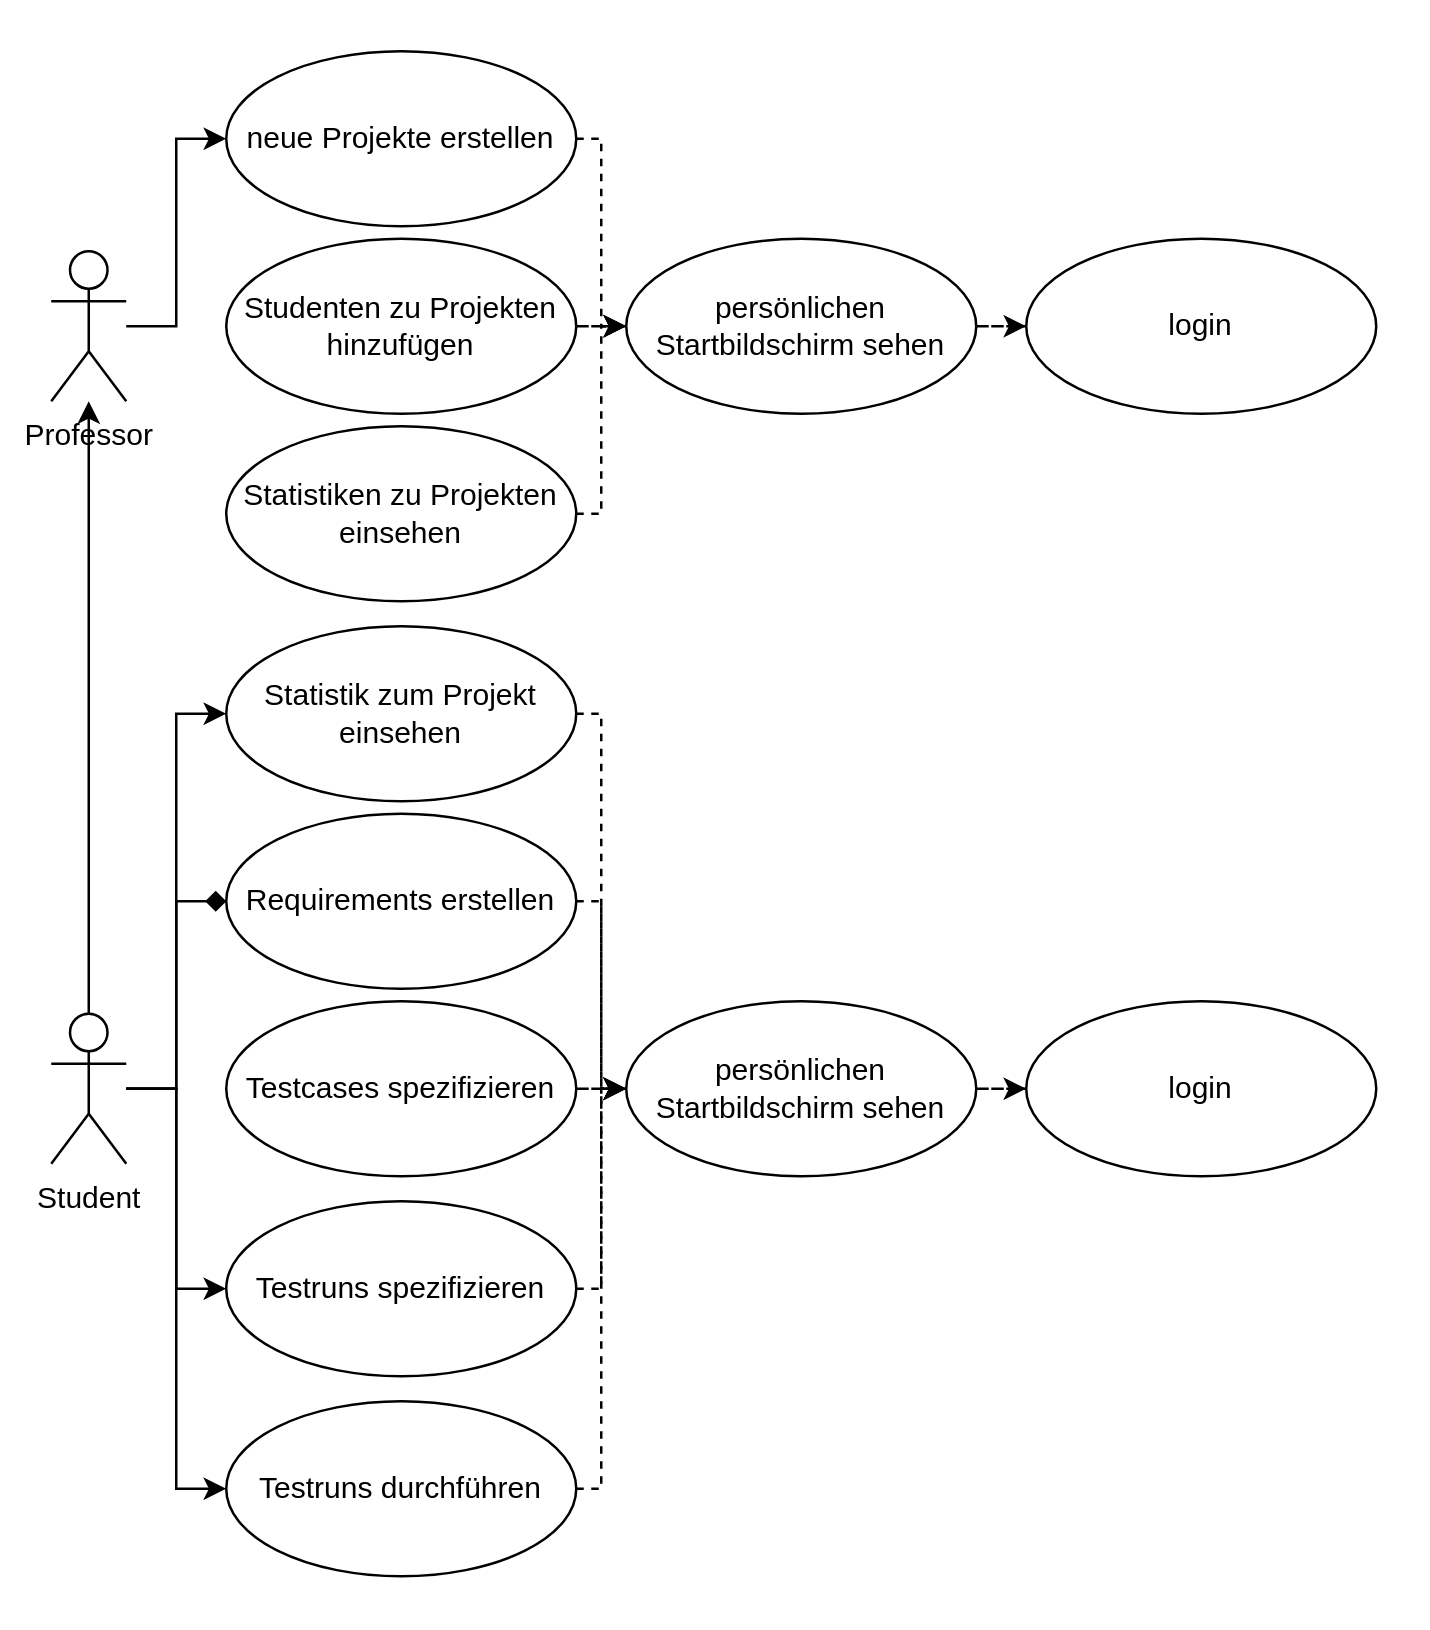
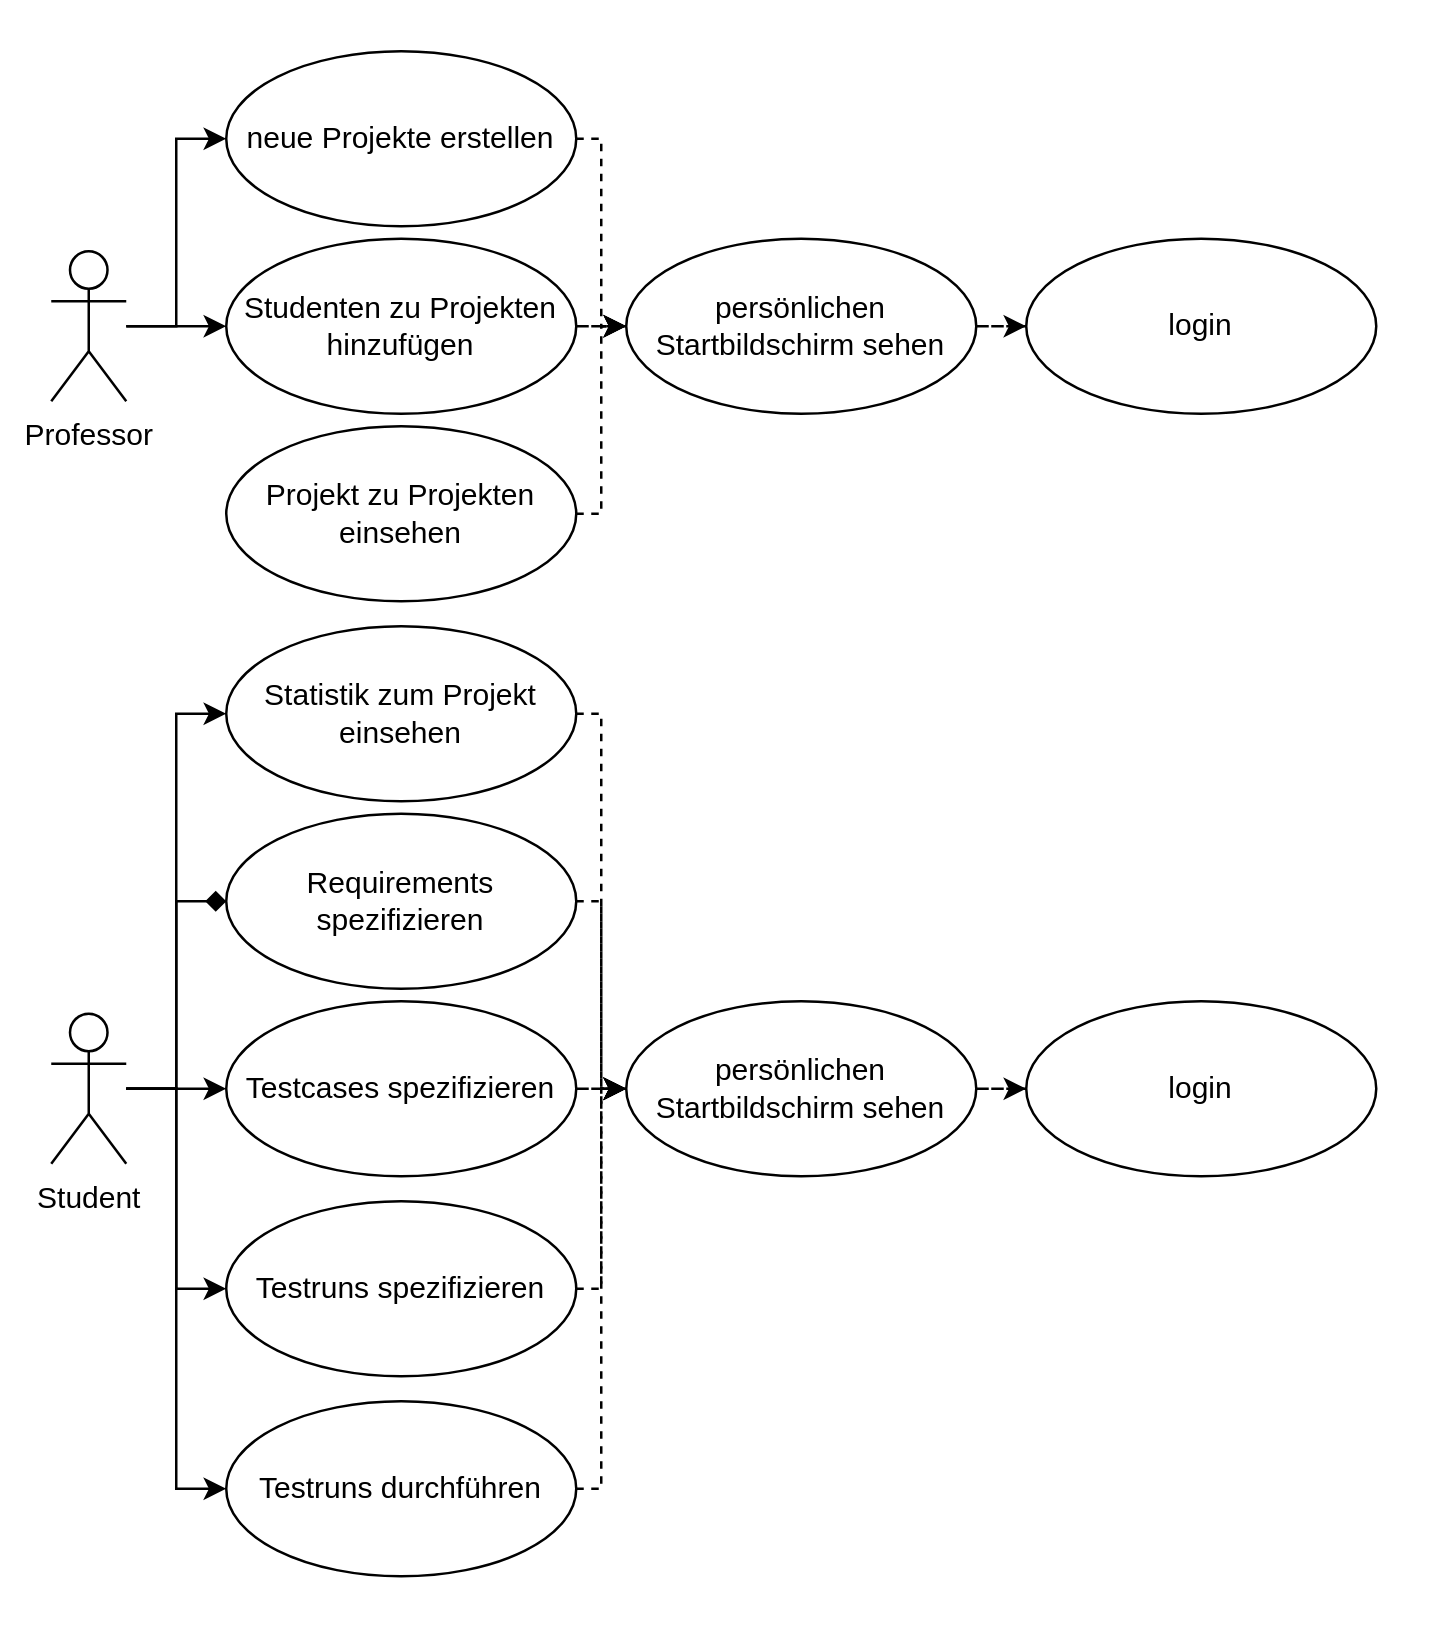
+ <mxCell id="3" style="edgeStyle=orthogonalEdgeStyle;rounded=0;orthogonalLoop=1;jettySize=auto;html=1;entryX=0;entryY=0.5;entryDx=0;entryDy=0;" edge="1" parent="1" source="4" target="8"><mxGeometry relative="1" as="geometry" /></mxCell>
- <mxCell id="10" value="Statistiken zu Projekten einsehen" style="ellipse;whiteSpace=wrap;html=1;" vertex="1" parent="1"><mxGeometry x="90" y="170" width="140" height="70" as="geometry" /></mxCell>
+ <mxCell id="10" value="Projekt zu Projekten einsehen" style="ellipse;whiteSpace=wrap;html=1;" vertex="1" parent="1"><mxGeometry x="90" y="170" width="140" height="70" as="geometry" /></mxCell>
- <mxCell id="15" style="edgeStyle=orthogonalEdgeStyle;rounded=0;orthogonalLoop=1;jettySize=auto;html=1;" edge="1" parent="1" source="19" target="4"><mxGeometry relative="1" as="geometry" /></mxCell>
+ <mxCell id="15" style="edgeStyle=orthogonalEdgeStyle;rounded=0;orthogonalLoop=1;jettySize=auto;html=1;entryX=0;entryY=0.5;entryDx=0;entryDy=0;" edge="1" parent="1" source="19" target="25"><mxGeometry relative="1" as="geometry" /></mxCell>
- <mxCell id="23" value="Requirements erstellen" style="ellipse;whiteSpace=wrap;html=1;" vertex="1" parent="1"><mxGeometry x="90" y="325" width="140" height="70" as="geometry" /></mxCell>
+ <mxCell id="23" value="Requirements spezifizieren" style="ellipse;whiteSpace=wrap;html=1;" vertex="1" parent="1"><mxGeometry x="90" y="325" width="140" height="70" as="geometry" /></mxCell>
